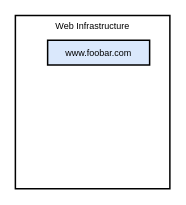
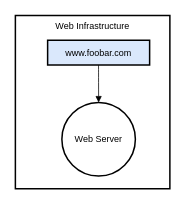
+ <mxCell id="5" value="" style="curved=1;startArrow=none;endArrow=block;exitX=0.499;exitY=1.012;entryX=0.499;entryY=0.004;" edge="1" parent="2" source="4" target="3"><mxGeometry relative="1" as="geometry"><Array as="points" /></mxGeometry></mxCell>
+ <mxCell id="3" value="Web Server" style="ellipse;aspect=fixed;strokeWidth=2;whiteSpace=wrap;" vertex="1" parent="2"><mxGeometry x="62" y="116" width="98" height="98" as="geometry" /></mxCell>
